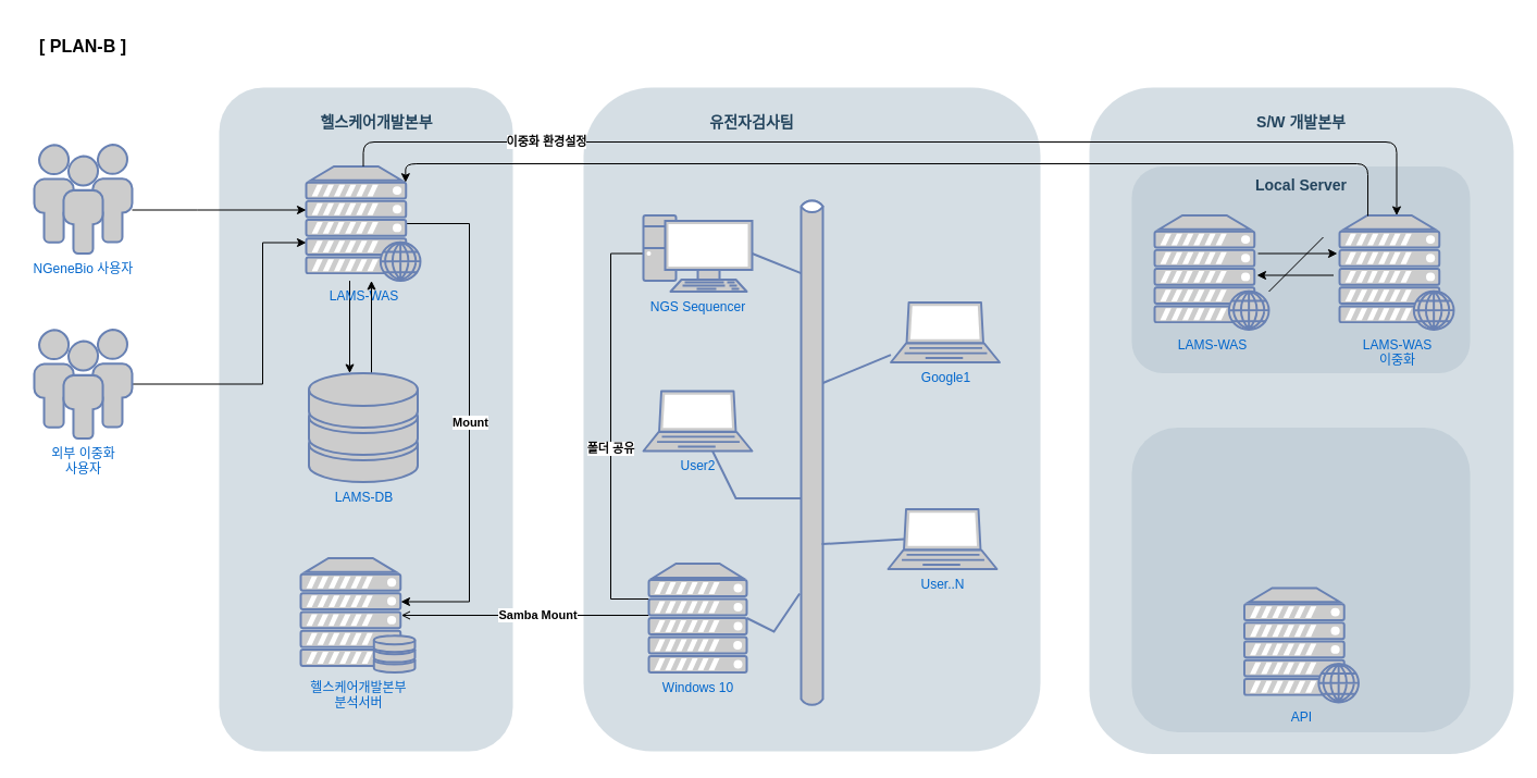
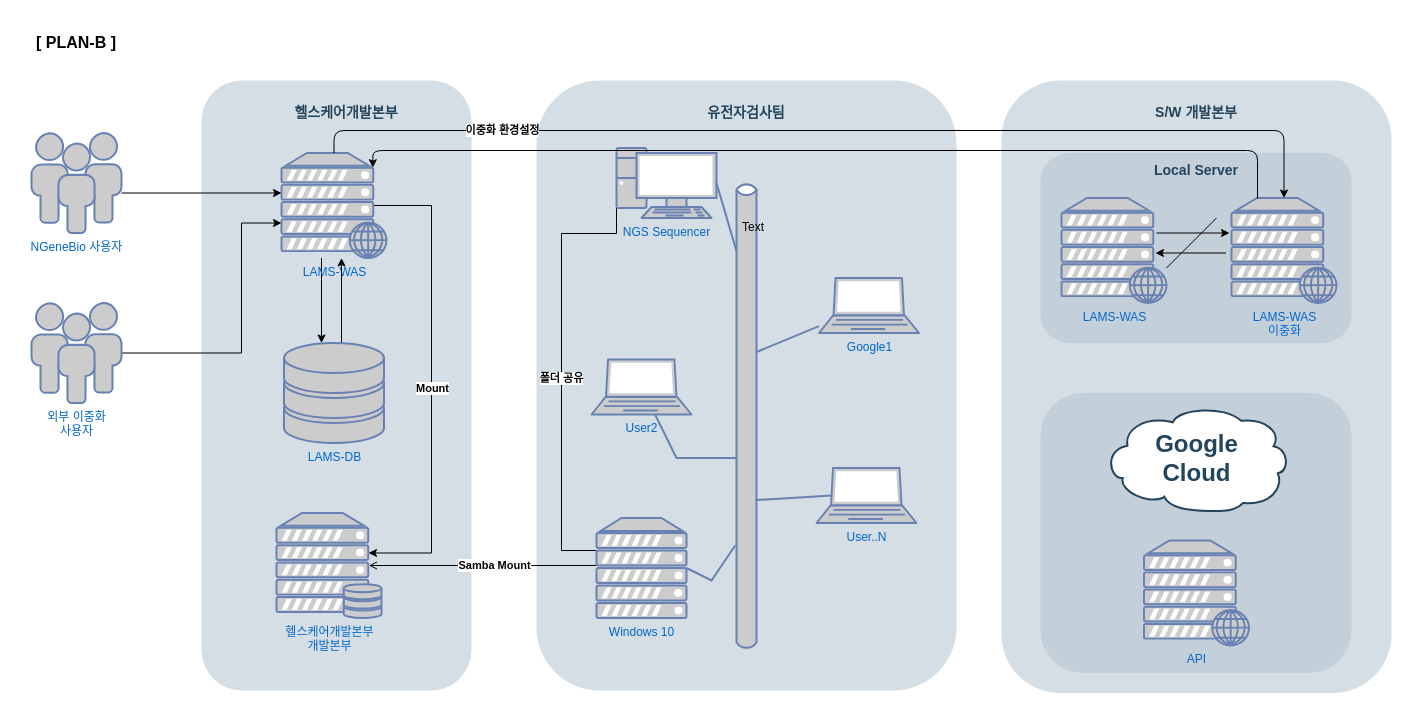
- <mxCell id="24" value="&lt;font color=&quot;#23445d&quot;&gt;유전자검사팀&lt;/font&gt;" style="rounded=1;whiteSpace=wrap;html=1;strokeColor=none;fillColor=none;fontSize=14;fontColor=#742B21;align=center;fontStyle=1" vertex="1" parent="1"><mxGeometry x="621" y="102.5" width="140" height="19" as="geometry" /></mxCell>
+ <mxCell id="24" value="&lt;font color=&quot;#23445d&quot;&gt;유전자검사팀&lt;/font&gt;" style="rounded=1;whiteSpace=wrap;html=1;strokeColor=none;fillColor=none;fontSize=14;fontColor=#742B21;align=center;fontStyle=1" vertex="1" parent="1"><mxGeometry x="676" y="102.5" width="140" height="19" as="geometry" /></mxCell>
+ <mxCell id="47" value="Text" style="text;html=1;strokeColor=none;fillColor=none;align=center;verticalAlign=middle;whiteSpace=wrap;rounded=0;" vertex="1" parent="1"><mxGeometry x="733" y="217" width="40" height="20" as="geometry" /></mxCell>
- <mxCell id="23" value="NGS Sequencer" style="fontColor=#0066CC;verticalAlign=top;verticalLabelPosition=bottom;labelPosition=center;align=center;html=1;outlineConnect=0;fillColor=#CCCCCC;strokeColor=#6881B3;gradientColor=none;gradientDirection=north;strokeWidth=2;shape=mxgraph.networks.pc;" vertex="1" parent="1"><mxGeometry x="591" y="197.5" width="100" height="70" as="geometry" /></mxCell>
+ <mxCell id="23" value="NGS Sequencer" style="fontColor=#0066CC;verticalAlign=top;verticalLabelPosition=bottom;labelPosition=center;align=center;html=1;outlineConnect=0;fillColor=#CCCCCC;strokeColor=#6881B3;gradientColor=none;gradientDirection=north;strokeWidth=2;shape=mxgraph.networks.pc;" vertex="1" parent="1"><mxGeometry x="616" y="147.5" width="100" height="70" as="geometry" /></mxCell>
+ <mxCell id="35" value="Google&lt;br&gt;Cloud" style="shape=mxgraph.cisco.storage.cloud;html=1;dashed=0;strokeColor=#23445D;fillColor=#ffffff;strokeWidth=2;fontFamily=Helvetica;fontSize=24;fontColor=#23445D;align=center;fontStyle=1" vertex="1" parent="1"><mxGeometry x="1103" y="405" width="186" height="106" as="geometry" /></mxCell>
- <mxCell id="7" value="헬스케어개발본부&lt;br&gt;분석서버" style="fontColor=#0066CC;verticalAlign=top;verticalLabelPosition=bottom;labelPosition=center;align=center;html=1;outlineConnect=0;fillColor=#CCCCCC;strokeColor=#6881B3;gradientColor=none;gradientDirection=north;strokeWidth=2;shape=mxgraph.networks.server_storage;" vertex="1" parent="1"><mxGeometry x="276" y="512.5" width="105" height="105" as="geometry" /></mxCell>
+ <mxCell id="7" value="헬스케어개발본부&lt;br&gt;개발본부" style="fontColor=#0066CC;verticalAlign=top;verticalLabelPosition=bottom;labelPosition=center;align=center;html=1;outlineConnect=0;fillColor=#CCCCCC;strokeColor=#6881B3;gradientColor=none;gradientDirection=north;strokeWidth=2;shape=mxgraph.networks.server_storage;" vertex="1" parent="1"><mxGeometry x="276" y="512.5" width="105" height="105" as="geometry" /></mxCell>
